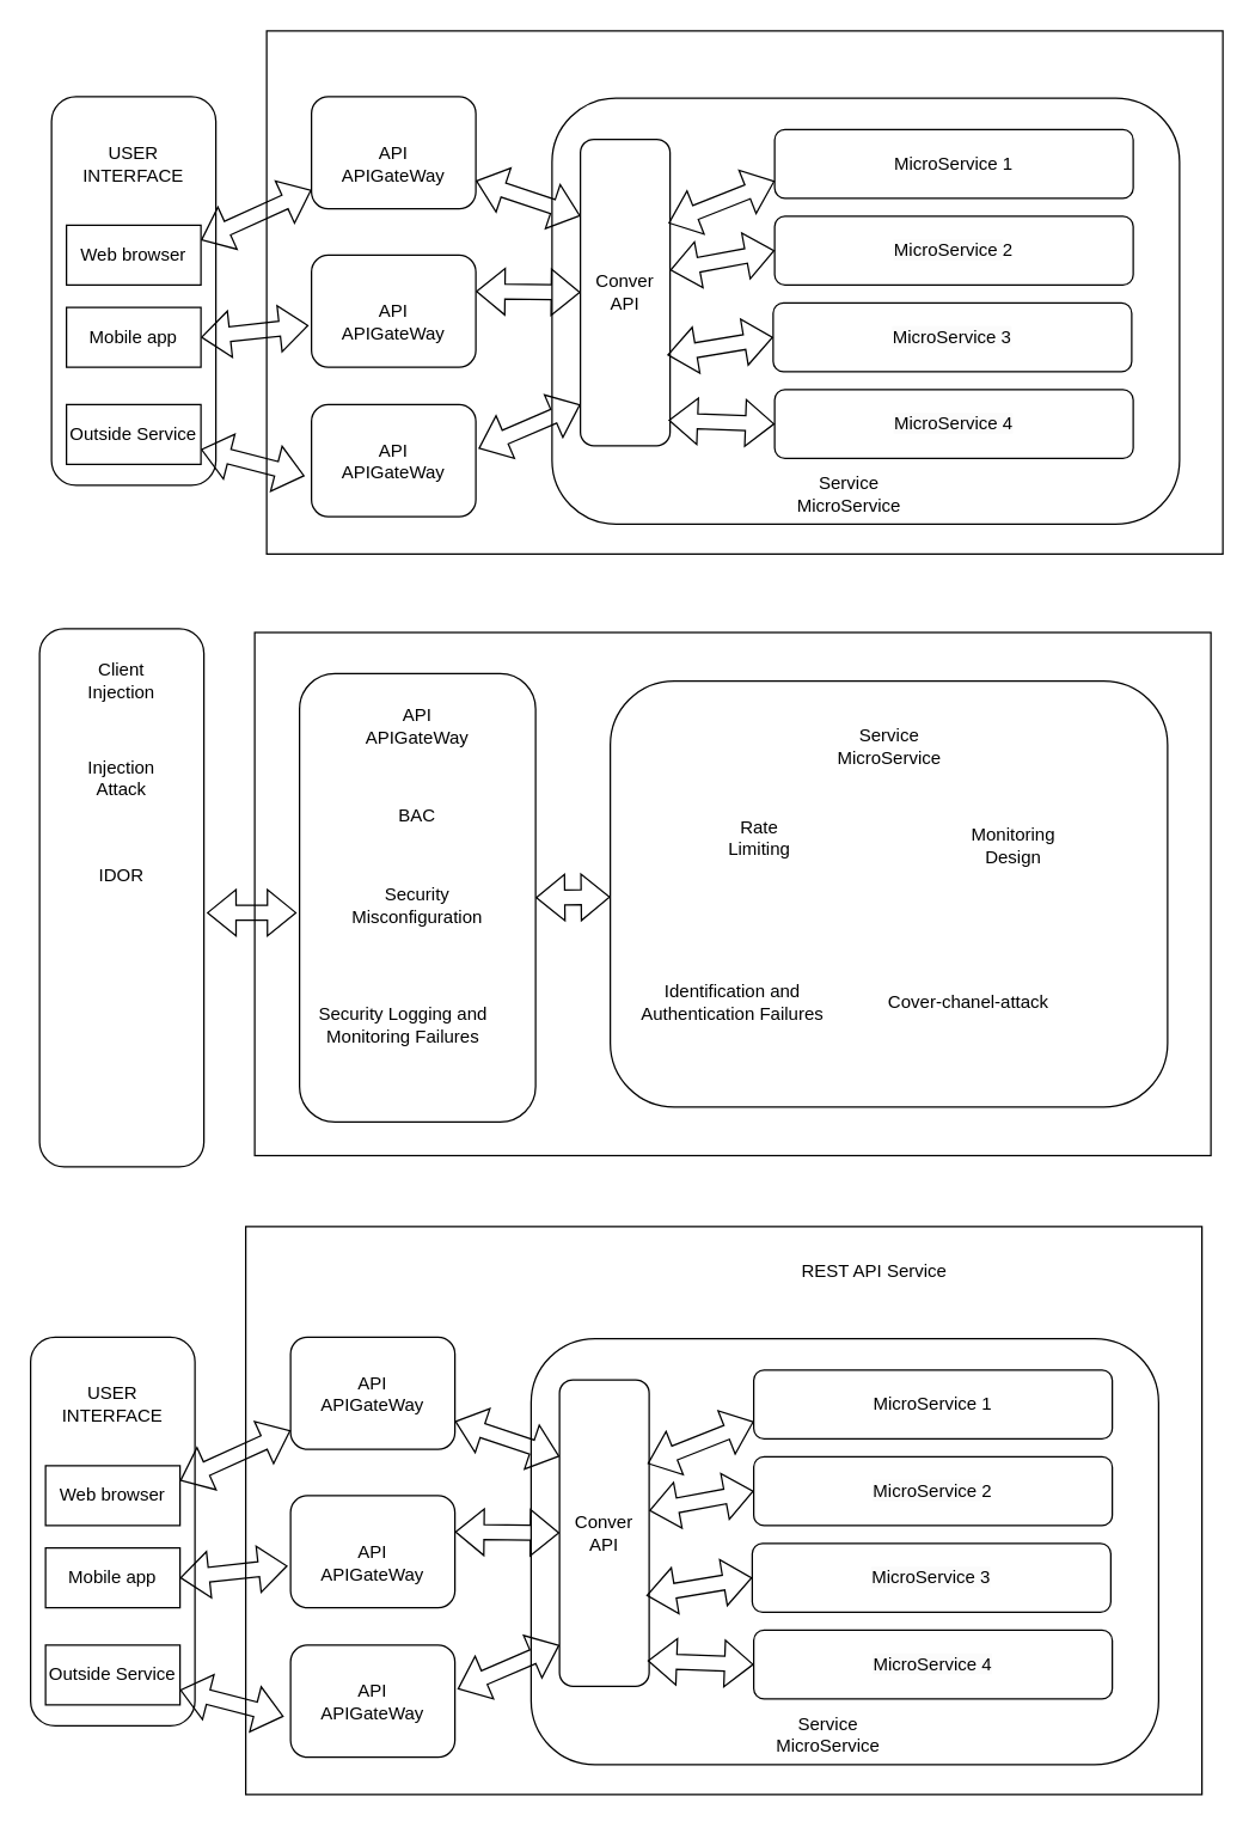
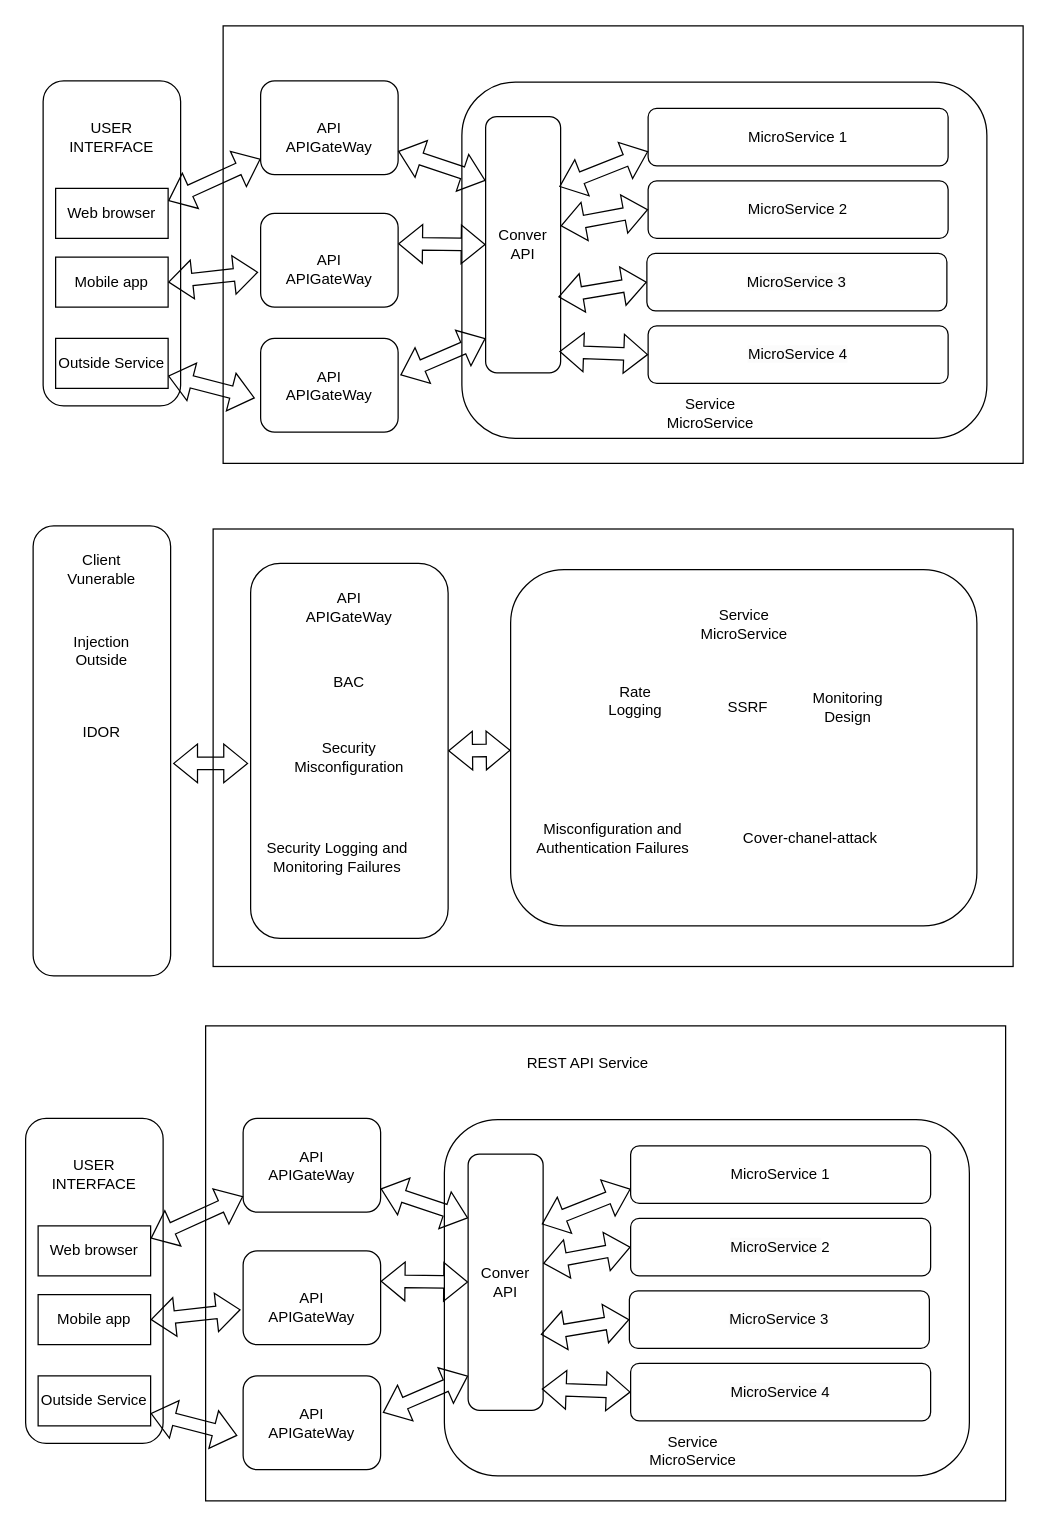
- <mxCell id="35" value="Client&lt;br&gt;Injection" style="text;html=1;strokeColor=none;fillColor=none;align=center;verticalAlign=middle;whiteSpace=wrap;rounded=0;" parent="1" vertex="1"><mxGeometry x="51" y="440" width="60" height="30" as="geometry" /></mxCell>
+ <mxCell id="35" value="Client&lt;br&gt;Vunerable" style="text;html=1;strokeColor=none;fillColor=none;align=center;verticalAlign=middle;whiteSpace=wrap;rounded=0;" parent="1" vertex="1"><mxGeometry x="51" y="440" width="60" height="30" as="geometry" /></mxCell>
- <mxCell id="40" value="Injection Attack" style="text;html=1;strokeColor=none;fillColor=none;align=center;verticalAlign=middle;whiteSpace=wrap;rounded=0;" vertex="1" parent="1"><mxGeometry x="51" y="500" width="60" height="40" as="geometry" /></mxCell>
+ <mxCell id="40" value="Injection Outside" style="text;html=1;strokeColor=none;fillColor=none;align=center;verticalAlign=middle;whiteSpace=wrap;rounded=0;" vertex="1" parent="1"><mxGeometry x="51" y="500" width="60" height="40" as="geometry" /></mxCell>
- <mxCell id="45" value="Rate Limiting" style="text;html=1;strokeColor=none;fillColor=none;align=center;verticalAlign=middle;whiteSpace=wrap;rounded=0;" vertex="1" parent="1"><mxGeometry x="478" y="540" width="60" height="40" as="geometry" /></mxCell>
+ <mxCell id="45" value="Rate Logging" style="text;html=1;strokeColor=none;fillColor=none;align=center;verticalAlign=middle;whiteSpace=wrap;rounded=0;" vertex="1" parent="1"><mxGeometry x="478" y="540" width="60" height="40" as="geometry" /></mxCell>
+ <mxCell id="48" value="SSRF" style="text;html=1;strokeColor=none;fillColor=none;align=center;verticalAlign=middle;whiteSpace=wrap;rounded=0;" vertex="1" parent="1"><mxGeometry x="568" y="545" width="60" height="40" as="geometry" /></mxCell>
- <mxCell id="47" value="Identification and Authentication Failures" style="text;html=1;strokeColor=none;fillColor=none;align=center;verticalAlign=middle;whiteSpace=wrap;rounded=0;" vertex="1" parent="1"><mxGeometry x="426" y="650" width="128" height="40" as="geometry" /></mxCell>
+ <mxCell id="47" value="Misconfiguration and Authentication Failures" style="text;html=1;strokeColor=none;fillColor=none;align=center;verticalAlign=middle;whiteSpace=wrap;rounded=0;" vertex="1" parent="1"><mxGeometry x="426" y="650" width="128" height="40" as="geometry" /></mxCell>
- <mxCell id="79" value="REST API Service" style="text;html=1;strokeColor=none;fillColor=none;align=center;verticalAlign=middle;whiteSpace=wrap;rounded=0;" vertex="1" parent="1"><mxGeometry x="503" y="830" width="164" height="40" as="geometry" /></mxCell>
+ <mxCell id="79" value="REST API Service" style="text;html=1;strokeColor=none;fillColor=none;align=center;verticalAlign=middle;whiteSpace=wrap;rounded=0;" vertex="1" parent="1"><mxGeometry x="388" y="830" width="164" height="40" as="geometry" /></mxCell>
